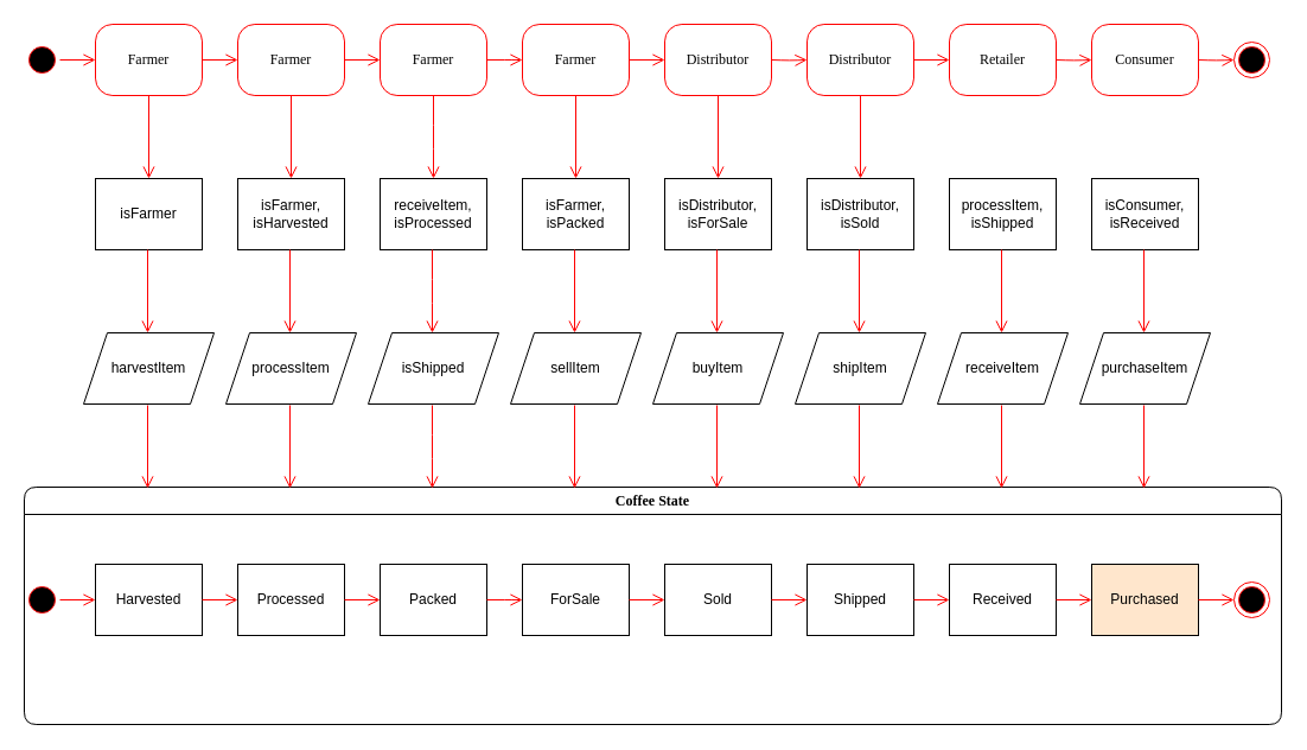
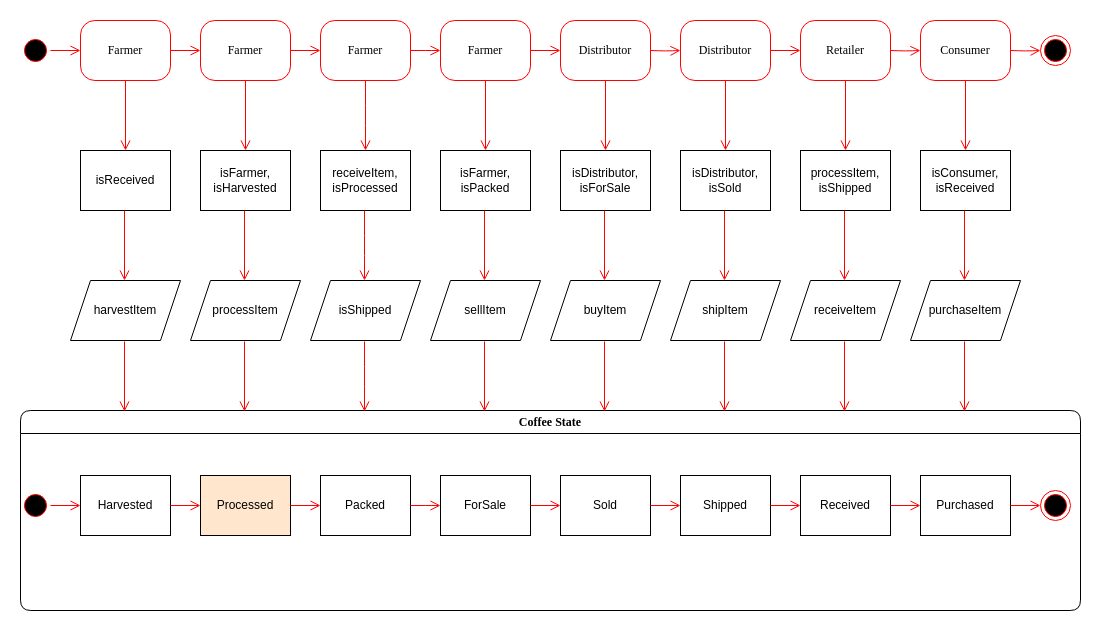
+ <mxCell id="38" style="edgeStyle=orthogonalEdgeStyle;html=1;entryX=0.5;entryY=0;labelBackgroundColor=none;endArrow=open;endSize=8;strokeColor=#ff0000;fontFamily=Verdana;fontSize=12;align=left;entryDx=0;entryDy=0;exitX=0.5;exitY=1;exitDx=0;exitDy=0;" edge="1" parent="1" source="26" target="54"><mxGeometry relative="1" as="geometry"><mxPoint x="890" y="181" as="sourcePoint" /><mxPoint x="920" y="181" as="targetPoint" /></mxGeometry></mxCell>
+ <mxCell id="64" style="edgeStyle=orthogonalEdgeStyle;html=1;entryX=0.5;entryY=0;labelBackgroundColor=none;endArrow=open;endSize=8;strokeColor=#ff0000;fontFamily=Verdana;fontSize=12;align=left;entryDx=0;entryDy=0;exitX=0.5;exitY=1;exitDx=0;exitDy=0;" edge="1" parent="1" source="30" target="55"><mxGeometry relative="1" as="geometry"><mxPoint x="855" y="90" as="sourcePoint" /><mxPoint x="855" y="160" as="targetPoint" /></mxGeometry></mxCell>
- <mxCell id="48" value="isFarmer" style="rounded=0;whiteSpace=wrap;html=1;" vertex="1" parent="1"><mxGeometry x="80" y="150" width="90" height="60" as="geometry" /></mxCell>
+ <mxCell id="48" value="isReceived" style="rounded=0;whiteSpace=wrap;html=1;" vertex="1" parent="1"><mxGeometry x="80" y="150" width="90" height="60" as="geometry" /></mxCell>
- <mxCell id="14" value="Processed" style="rounded=0;whiteSpace=wrap;html=1;" vertex="1" parent="10"><mxGeometry x="180" y="65" width="90" height="60" as="geometry" /></mxCell>
+ <mxCell id="14" value="Processed" style="rounded=0;whiteSpace=wrap;html=1;fillColor=#ffe6cc;" vertex="1" parent="10"><mxGeometry x="180" y="65" width="90" height="60" as="geometry" /></mxCell>
- <mxCell id="20" value="Purchased" style="rounded=0;whiteSpace=wrap;html=1;fillColor=#ffe6cc;" vertex="1" parent="10"><mxGeometry x="900" y="65" width="90" height="60" as="geometry" /></mxCell>
+ <mxCell id="20" value="Purchased" style="rounded=0;whiteSpace=wrap;html=1;" vertex="1" parent="10"><mxGeometry x="900" y="65" width="90" height="60" as="geometry" /></mxCell>
